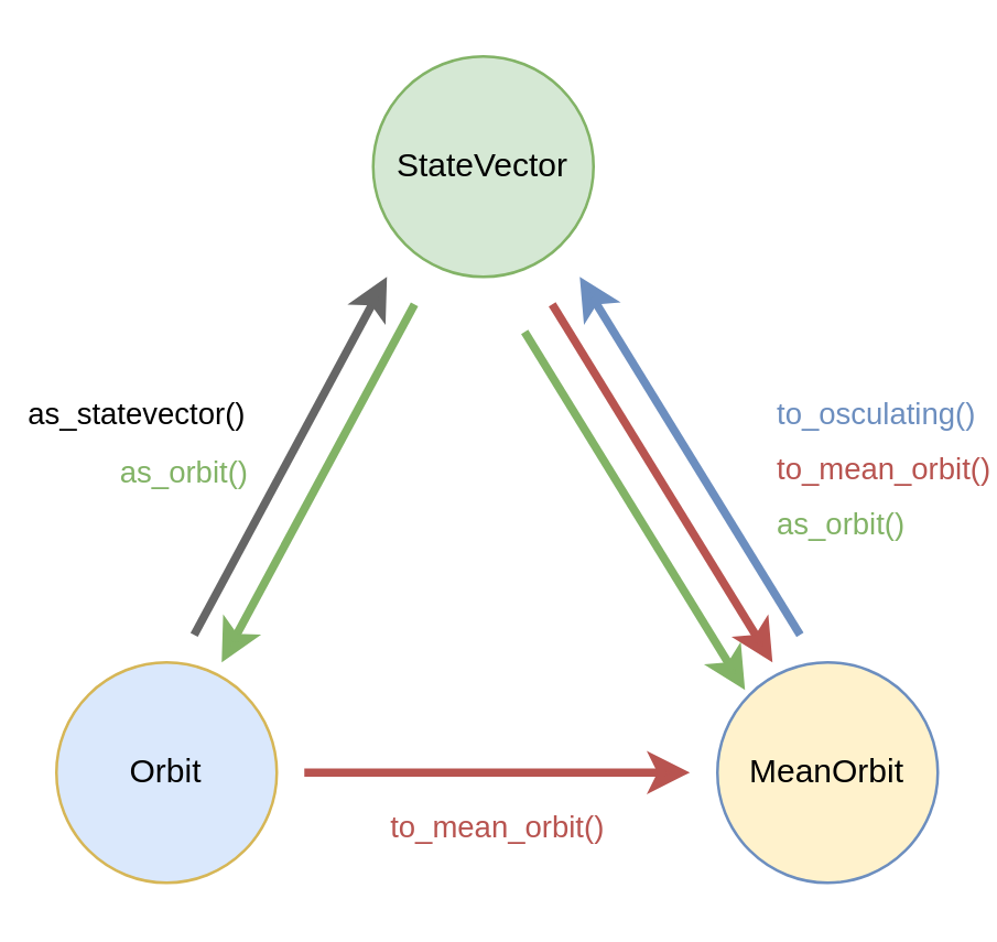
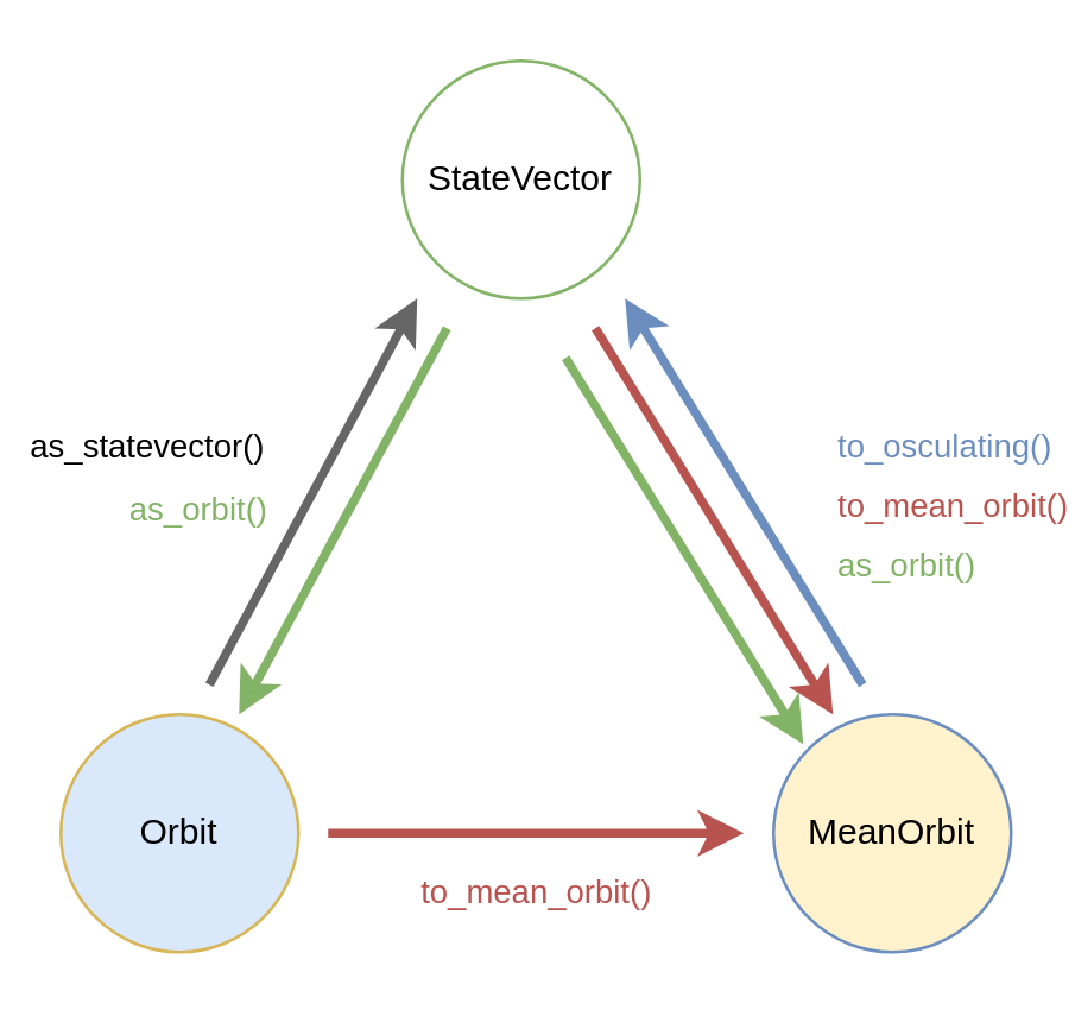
- <mxCell id="2" value="StateVector" style="ellipse;whiteSpace=wrap;html=1;aspect=fixed;fillColor=#d5e8d4;strokeColor=#82b366;" parent="1" vertex="1"><mxGeometry x="135" y="20" width="80" height="80" as="geometry" /></mxCell>
+ <mxCell id="2" value="StateVector" style="ellipse;whiteSpace=wrap;html=1;aspect=fixed;fillColor=#ffffff;strokeColor=#82b366;" parent="1" vertex="1"><mxGeometry x="135" y="20" width="80" height="80" as="geometry" /></mxCell>
